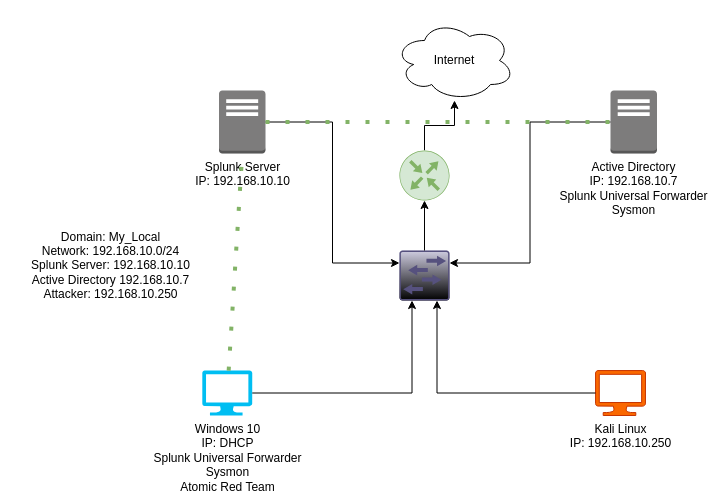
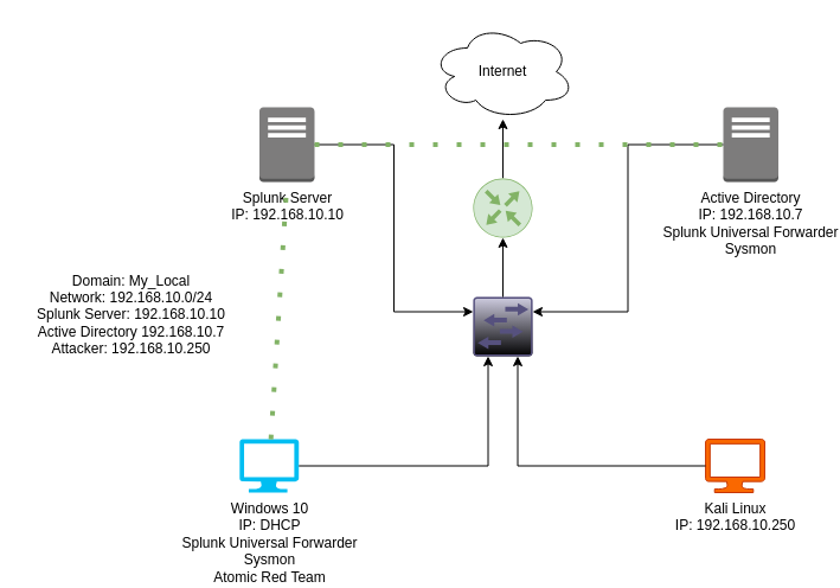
- <mxCell id="9" value="Internet" style="ellipse;shape=cloud;whiteSpace=wrap;html=1;" vertex="1" parent="1"><mxGeometry x="394" y="20" width="120" height="80" as="geometry" /></mxCell>
+ <mxCell id="9" value="Internet" style="ellipse;shape=cloud;whiteSpace=wrap;html=1;" vertex="1" parent="1"><mxGeometry x="364" y="20" width="120" height="80" as="geometry" /></mxCell>
